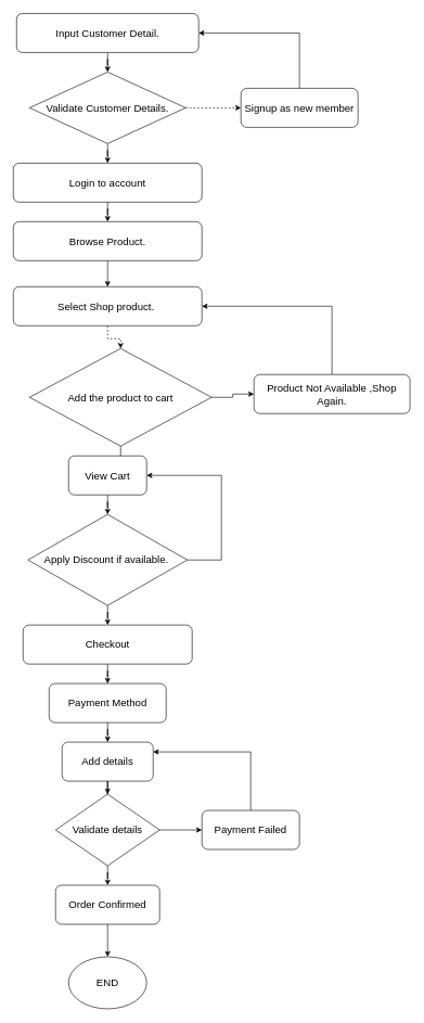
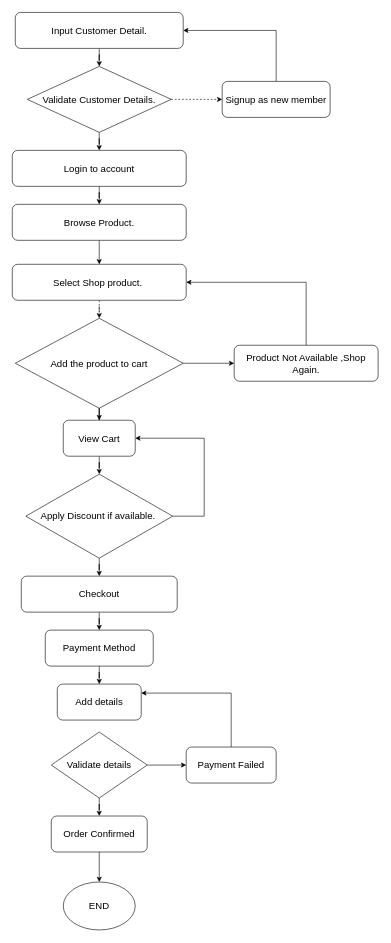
- <mxCell id="17" value="&lt;font style=&quot;font-size: 16px;&quot;&gt;Add the product to cart&lt;/font&gt;" style="rhombus;whiteSpace=wrap;html=1;" vertex="1" parent="1"><mxGeometry x="45" y="535" width="280" height="150" as="geometry" /></mxCell>
+ <mxCell id="17" value="&lt;font style=&quot;font-size: 16px;&quot;&gt;Add the product to cart&lt;/font&gt;" style="rhombus;whiteSpace=wrap;html=1;" vertex="1" parent="1"><mxGeometry x="25" y="530" width="280" height="150" as="geometry" /></mxCell>
- <mxCell id="29" value="" style="edgeStyle=orthogonalEdgeStyle;rounded=0;orthogonalLoop=1;jettySize=auto;html=1;" edge="1" parent="1" source="30" target="33"><mxGeometry relative="1" as="geometry" /></mxCell>
